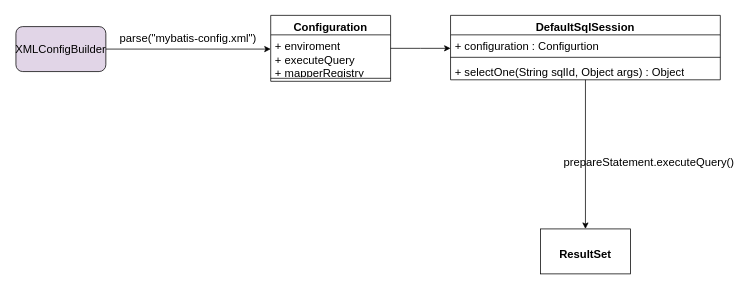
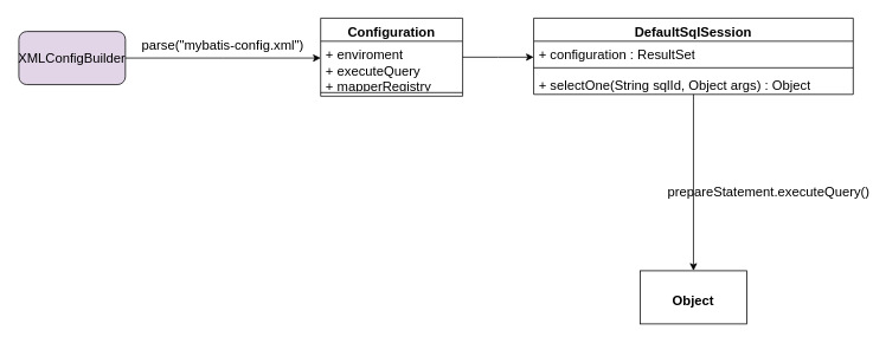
- <mxCell id="11" value="+ configuration : Configurtion" style="text;strokeColor=none;fillColor=none;align=left;verticalAlign=top;spacingLeft=4;spacingRight=4;overflow=hidden;rotatable=0;points=[[0,0.5],[1,0.5]];portConstraint=eastwest;whiteSpace=wrap;html=1;fontSize=15;" vertex="1" parent="10"><mxGeometry y="26" width="360" height="26" as="geometry" /></mxCell>
+ <mxCell id="11" value="+ configuration : ResultSet" style="text;strokeColor=none;fillColor=none;align=left;verticalAlign=top;spacingLeft=4;spacingRight=4;overflow=hidden;rotatable=0;points=[[0,0.5],[1,0.5]];portConstraint=eastwest;whiteSpace=wrap;html=1;fontSize=15;" vertex="1" parent="10"><mxGeometry y="26" width="360" height="26" as="geometry" /></mxCell>
- <mxCell id="14" value="&lt;div&gt;&lt;br&gt;&lt;/div&gt;&lt;div&gt;&lt;span style=&quot;background-color: transparent; color: light-dark(rgb(0, 0, 0), rgb(255, 255, 255));&quot;&gt;ResultSet&lt;/span&gt;&lt;br&gt;&lt;/div&gt;" style="whiteSpace=wrap;html=1;verticalAlign=top;fontStyle=1;startSize=26;fontSize=15;" vertex="1" parent="1"><mxGeometry x="720" y="305" width="120" height="60" as="geometry" /></mxCell>
+ <mxCell id="14" value="&lt;div&gt;&lt;br&gt;&lt;/div&gt;&lt;div&gt;&lt;span style=&quot;background-color: transparent; color: light-dark(rgb(0, 0, 0), rgb(255, 255, 255));&quot;&gt;Object&lt;/span&gt;&lt;br&gt;&lt;/div&gt;" style="whiteSpace=wrap;html=1;verticalAlign=top;fontStyle=1;startSize=26;fontSize=15;" vertex="1" parent="1"><mxGeometry x="720" y="305" width="120" height="60" as="geometry" /></mxCell>
